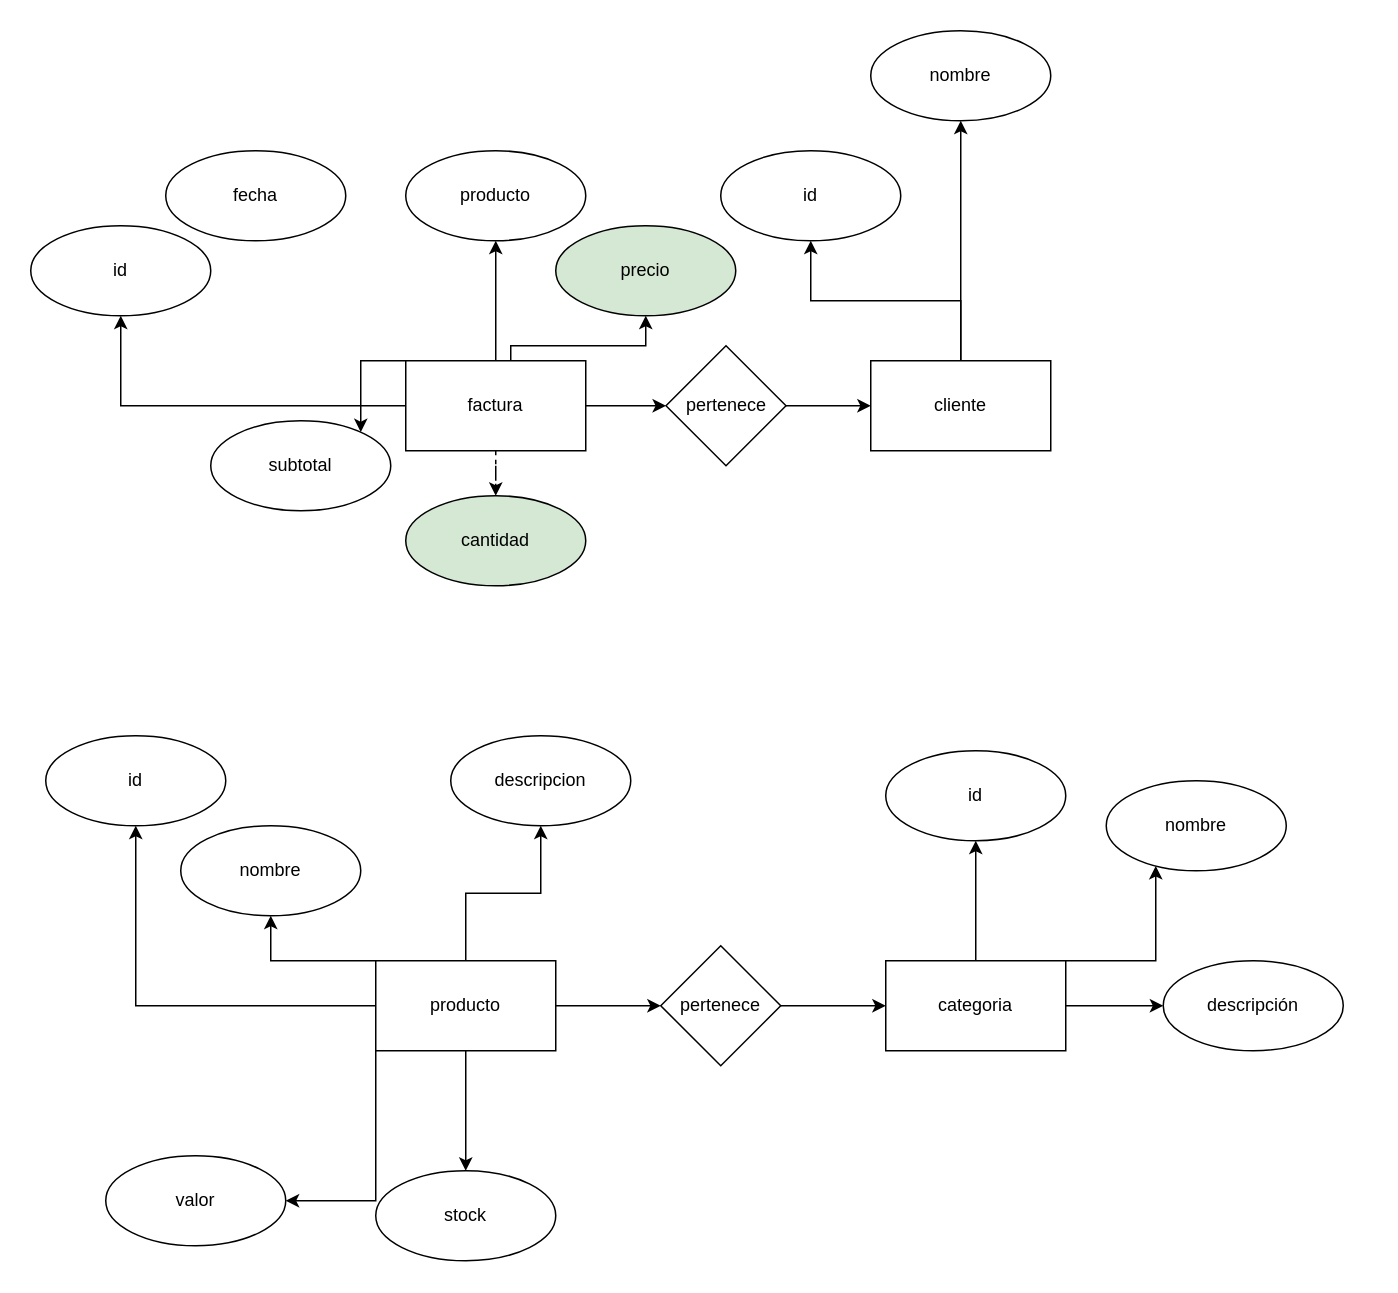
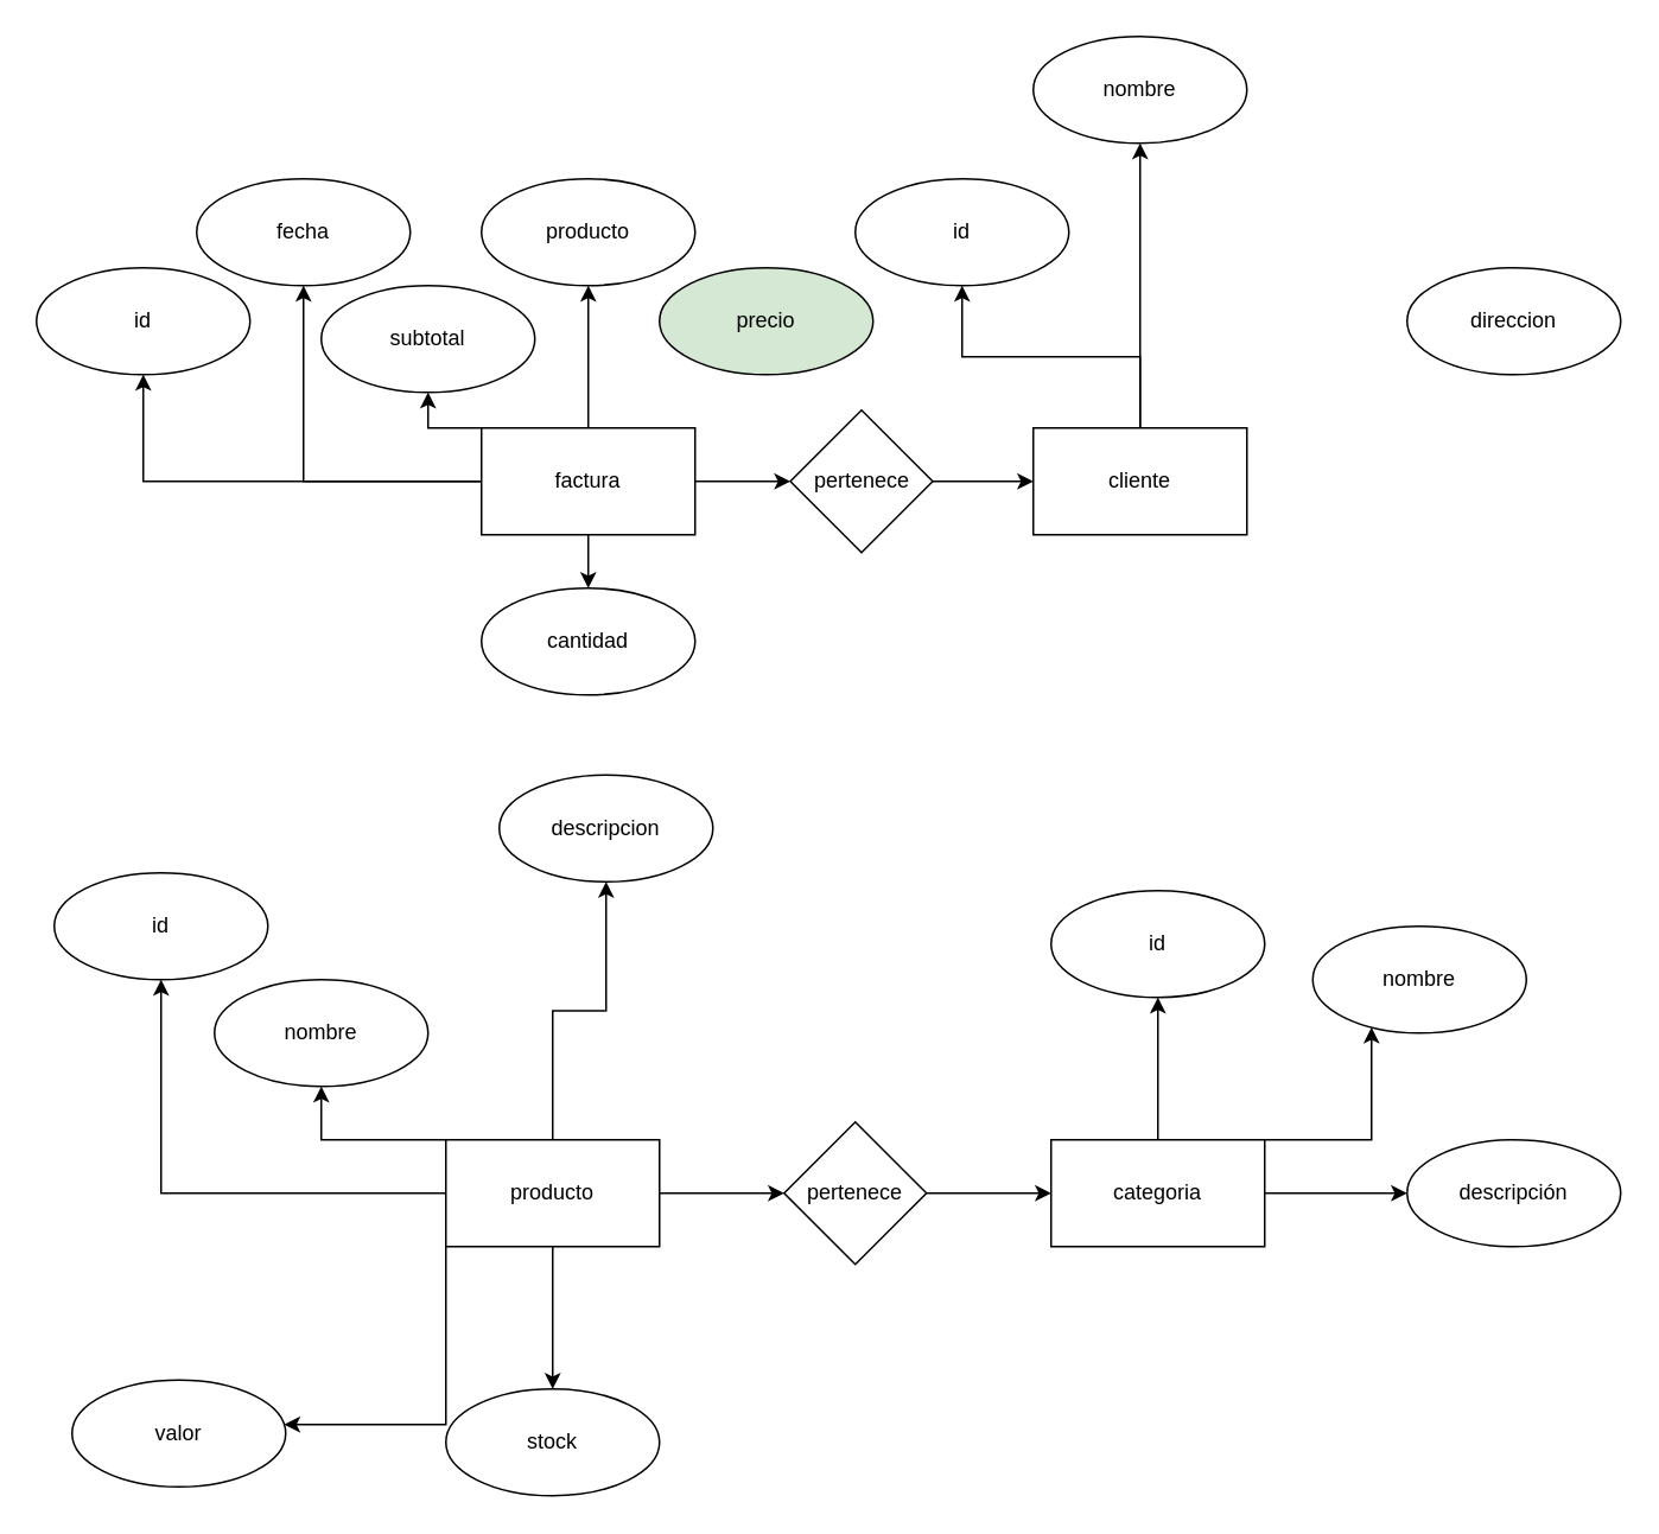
+ <mxCell id="29" value="direccion" style="ellipse;whiteSpace=wrap;html=1;rounded=0;" vertex="1" parent="1"><mxGeometry x="790" y="150" width="120" height="60" as="geometry" /></mxCell>
+ <mxCell id="4" value="" style="edgeStyle=orthogonalEdgeStyle;rounded=0;orthogonalLoop=1;jettySize=auto;html=1;" edge="1" parent="1" source="9" target="26"><mxGeometry relative="1" as="geometry" /></mxCell>
- <mxCell id="5" value="" style="edgeStyle=orthogonalEdgeStyle;rounded=0;orthogonalLoop=1;jettySize=auto;html=1;" edge="1" parent="1" source="9" target="27"><mxGeometry relative="1" as="geometry"><Array as="points"><mxPoint x="340" y="230" /><mxPoint x="430" y="230" /></Array></mxGeometry></mxCell>
- <mxCell id="8" value="" style="edgeStyle=orthogonalEdgeStyle;rounded=0;orthogonalLoop=1;jettySize=auto;html=1;dashed=1;" edge="1" parent="1" source="9" target="44"><mxGeometry relative="1" as="geometry" /></mxCell>
+ <mxCell id="8" value="" style="edgeStyle=orthogonalEdgeStyle;rounded=0;orthogonalLoop=1;jettySize=auto;html=1;" edge="1" parent="1" source="9" target="44"><mxGeometry relative="1" as="geometry" /></mxCell>
- <mxCell id="28" value="subtotal" style="ellipse;whiteSpace=wrap;html=1;rounded=0;" vertex="1" parent="1"><mxGeometry x="140" y="280" width="120" height="60" as="geometry" /></mxCell>
+ <mxCell id="28" value="subtotal" style="ellipse;whiteSpace=wrap;html=1;rounded=0;" vertex="1" parent="1"><mxGeometry x="180" y="160" width="120" height="60" as="geometry" /></mxCell>
- <mxCell id="44" value="cantidad" style="ellipse;whiteSpace=wrap;html=1;rounded=0;fillColor=#d5e8d4;" vertex="1" parent="1"><mxGeometry x="270" y="330" width="120" height="60" as="geometry" /></mxCell>
+ <mxCell id="44" value="cantidad" style="ellipse;whiteSpace=wrap;html=1;rounded=0;" vertex="1" parent="1"><mxGeometry x="270" y="330" width="120" height="60" as="geometry" /></mxCell>
- <mxCell id="37" value="descripcion" style="ellipse;whiteSpace=wrap;html=1;rounded=0;" vertex="1" parent="1"><mxGeometry x="300" y="490" width="120" height="60" as="geometry" /></mxCell>
+ <mxCell id="37" value="descripcion" style="ellipse;whiteSpace=wrap;html=1;rounded=0;" vertex="1" parent="1"><mxGeometry x="280" y="435" width="120" height="60" as="geometry" /></mxCell>
- <mxCell id="40" value="descripción" style="ellipse;whiteSpace=wrap;html=1;rounded=0;" vertex="1" parent="1"><mxGeometry x="775" y="640" width="120" height="60" as="geometry" /></mxCell>
+ <mxCell id="40" value="descripción" style="ellipse;whiteSpace=wrap;html=1;rounded=0;" vertex="1" parent="1"><mxGeometry x="790" y="640" width="120" height="60" as="geometry" /></mxCell>
- <mxCell id="43" value="valor" style="ellipse;whiteSpace=wrap;html=1;rounded=0;" vertex="1" parent="1"><mxGeometry x="70" y="770" width="120" height="60" as="geometry" /></mxCell>
+ <mxCell id="43" value="valor" style="ellipse;whiteSpace=wrap;html=1;rounded=0;" vertex="1" parent="1"><mxGeometry x="40" y="775" width="120" height="60" as="geometry" /></mxCell>
